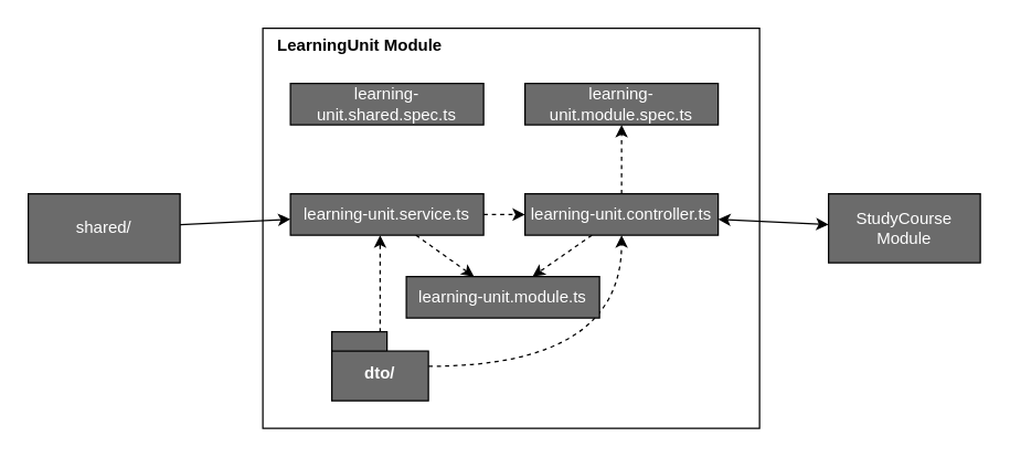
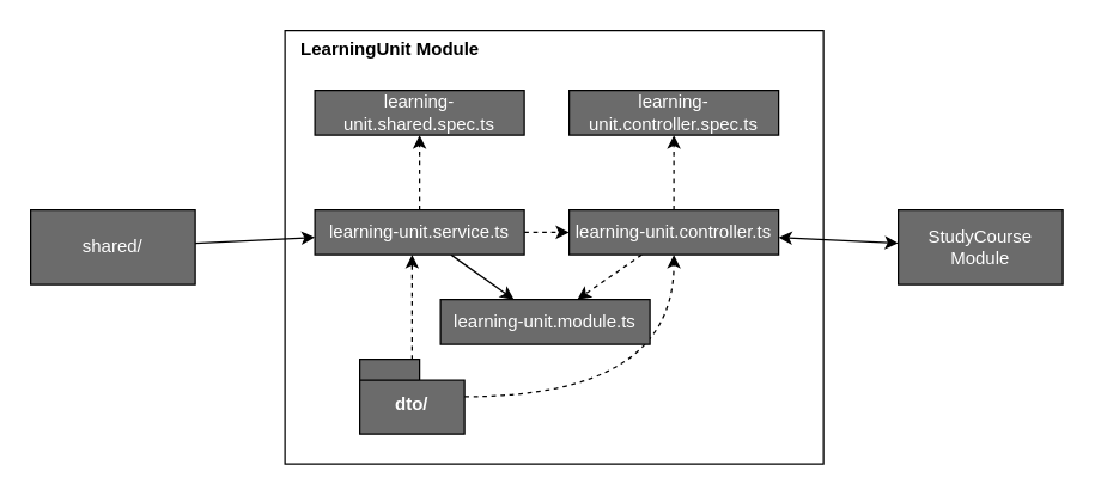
- <mxCell id="19" value="learning-unit.module.spec.ts" style="html=1;whiteSpace=wrap;strokeColor=#000000;fillColor=#6B6B6B;fontColor=#FFFFFF;" parent="1" vertex="1"><mxGeometry x="380" y="60" width="140" height="30" as="geometry" /></mxCell>
+ <mxCell id="19" value="learning-unit.controller.spec.ts" style="html=1;whiteSpace=wrap;strokeColor=#000000;fillColor=#6B6B6B;fontColor=#FFFFFF;" parent="1" vertex="1"><mxGeometry x="380" y="60" width="140" height="30" as="geometry" /></mxCell>
+ <mxCell id="16" style="rounded=0;orthogonalLoop=1;jettySize=auto;html=1;dashed=1;" parent="1" source="18" target="20" edge="1"><mxGeometry relative="1" as="geometry" /></mxCell>
- <mxCell id="15" style="rounded=0;orthogonalLoop=1;jettySize=auto;html=1;dashed=1;" parent="1" source="18" target="11" edge="1"><mxGeometry relative="1" as="geometry" /></mxCell>
+ <mxCell id="15" style="rounded=0;orthogonalLoop=1;jettySize=auto;html=1;dashed=0;" parent="1" source="18" target="11" edge="1"><mxGeometry relative="1" as="geometry" /></mxCell>
